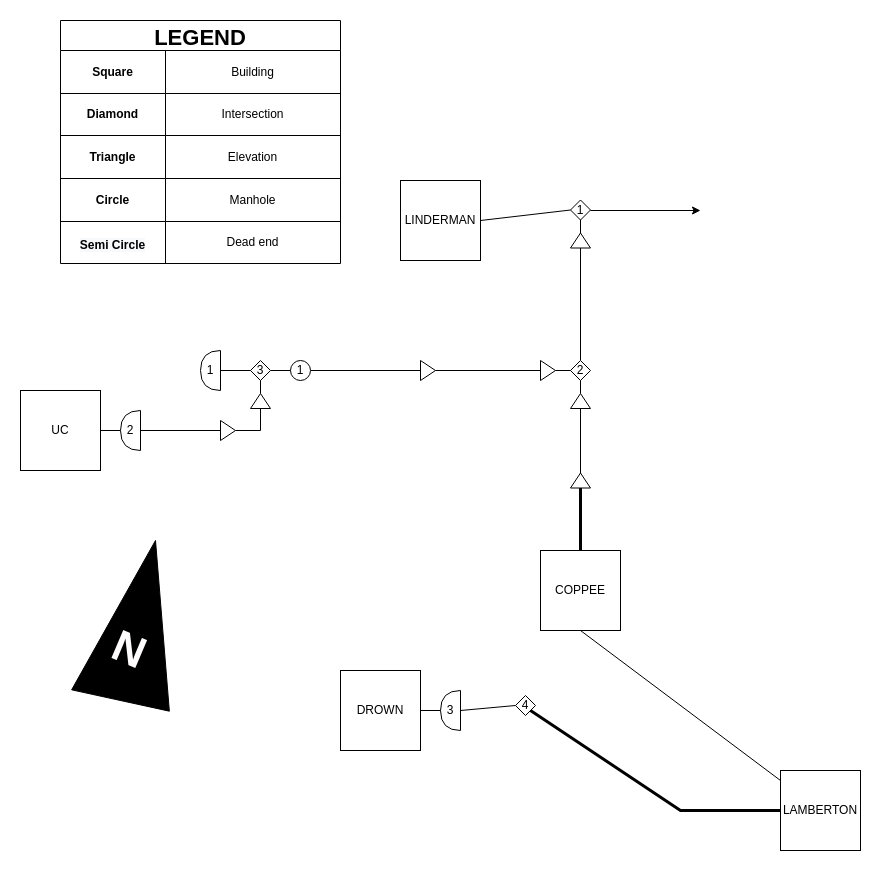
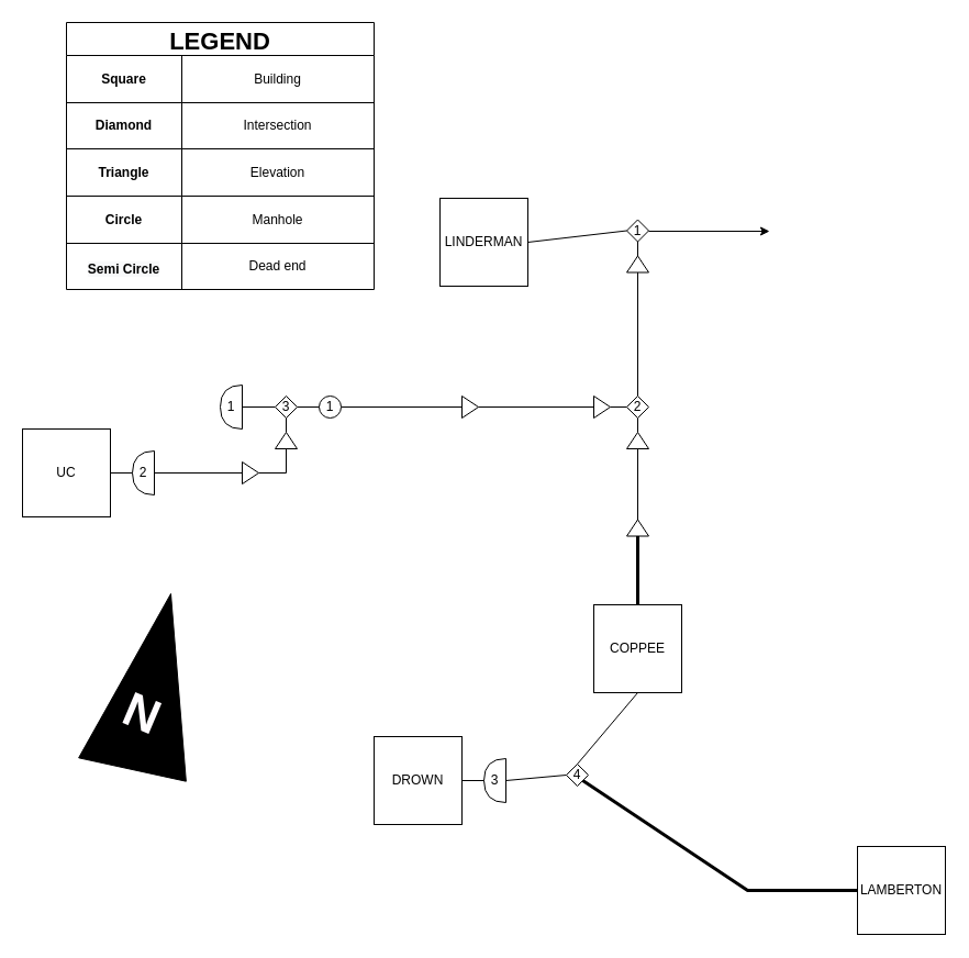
- <mxCell id="53" value="" style="endArrow=none;html=1;rounded=0;exitX=0.5;exitY=1;exitDx=0;exitDy=0;" edge="1" parent="1" source="46" target="51"><mxGeometry width="50" height="50" relative="1" as="geometry"><mxPoint x="500" y="480" as="sourcePoint" /><mxPoint x="550" y="430" as="targetPoint" /></mxGeometry></mxCell>
+ <mxCell id="53" value="" style="endArrow=none;html=1;rounded=0;exitX=0.5;exitY=1;exitDx=0;exitDy=0;entryX=0.5;entryY=0;entryDx=0;entryDy=0;" edge="1" parent="1" source="46" target="52"><mxGeometry width="50" height="50" relative="1" as="geometry"><mxPoint x="500" y="480" as="sourcePoint" /><mxPoint x="550" y="430" as="targetPoint" /></mxGeometry></mxCell>
